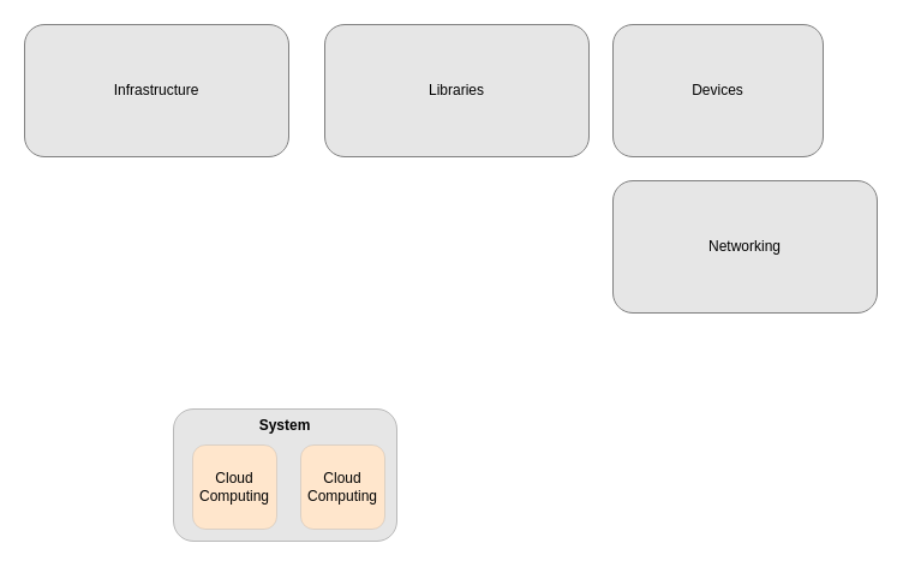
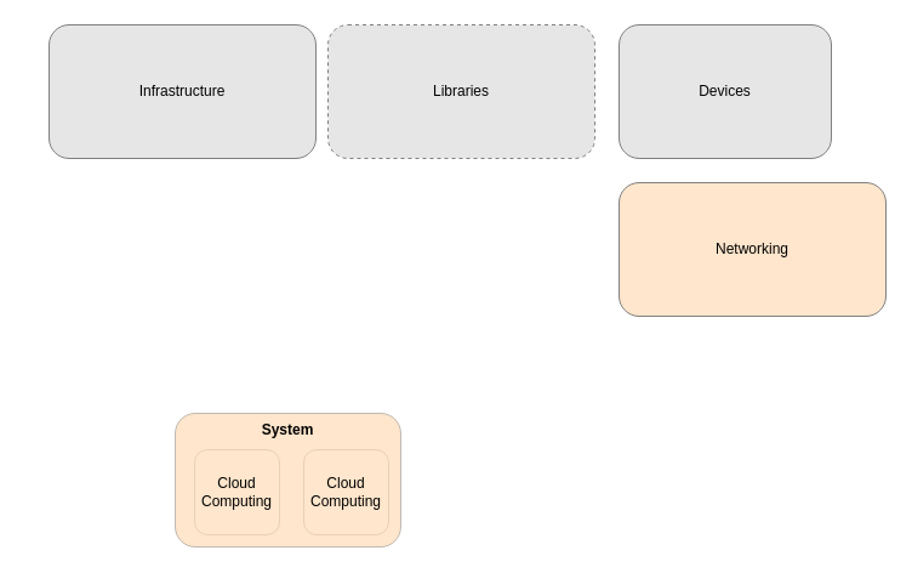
- <mxCell id="2" value="Infrastructure" style="rounded=1;whiteSpace=wrap;html=1;fillColor=#E6E6E6;strokeColor=#808080;" vertex="1" parent="1"><mxGeometry x="20" y="20" width="220" height="110" as="geometry" /></mxCell>
+ <mxCell id="2" value="Infrastructure" style="rounded=1;whiteSpace=wrap;html=1;fillColor=#E6E6E6;strokeColor=#808080;" vertex="1" parent="1"><mxGeometry x="40" y="20" width="220" height="110" as="geometry" /></mxCell>
- <mxCell id="4" value="Libraries" style="rounded=1;whiteSpace=wrap;html=1;fillColor=#E6E6E6;strokeColor=#808080;" vertex="1" parent="1"><mxGeometry x="270" y="20" width="220" height="110" as="geometry" /></mxCell>
+ <mxCell id="4" value="Libraries" style="rounded=1;whiteSpace=wrap;html=1;fillColor=#E6E6E6;strokeColor=#808080;dashed=1;" vertex="1" parent="1"><mxGeometry x="270" y="20" width="220" height="110" as="geometry" /></mxCell>
- <mxCell id="5" value="Networking" style="rounded=1;whiteSpace=wrap;html=1;fillColor=#E6E6E6;strokeColor=#808080;" vertex="1" parent="1"><mxGeometry x="510" y="150" width="220" height="110" as="geometry" /></mxCell>
+ <mxCell id="5" value="Networking" style="rounded=1;whiteSpace=wrap;html=1;fillColor=#ffe6cc;strokeColor=#808080;" vertex="1" parent="1"><mxGeometry x="510" y="150" width="220" height="110" as="geometry" /></mxCell>
- <mxCell id="7" value="System" style="rounded=1;whiteSpace=wrap;html=1;fillColor=#E6E6E6;strokeColor=#808080;strokeWidth=0.5;verticalAlign=top;fontStyle=1" vertex="1" parent="6"><mxGeometry width="186" height="110" as="geometry" /></mxCell>
+ <mxCell id="7" value="System" style="rounded=1;whiteSpace=wrap;html=1;fillColor=#ffe6cc;strokeColor=#808080;strokeWidth=0.5;verticalAlign=top;fontStyle=1;" vertex="1" parent="6"><mxGeometry width="186" height="110" as="geometry" /></mxCell>
